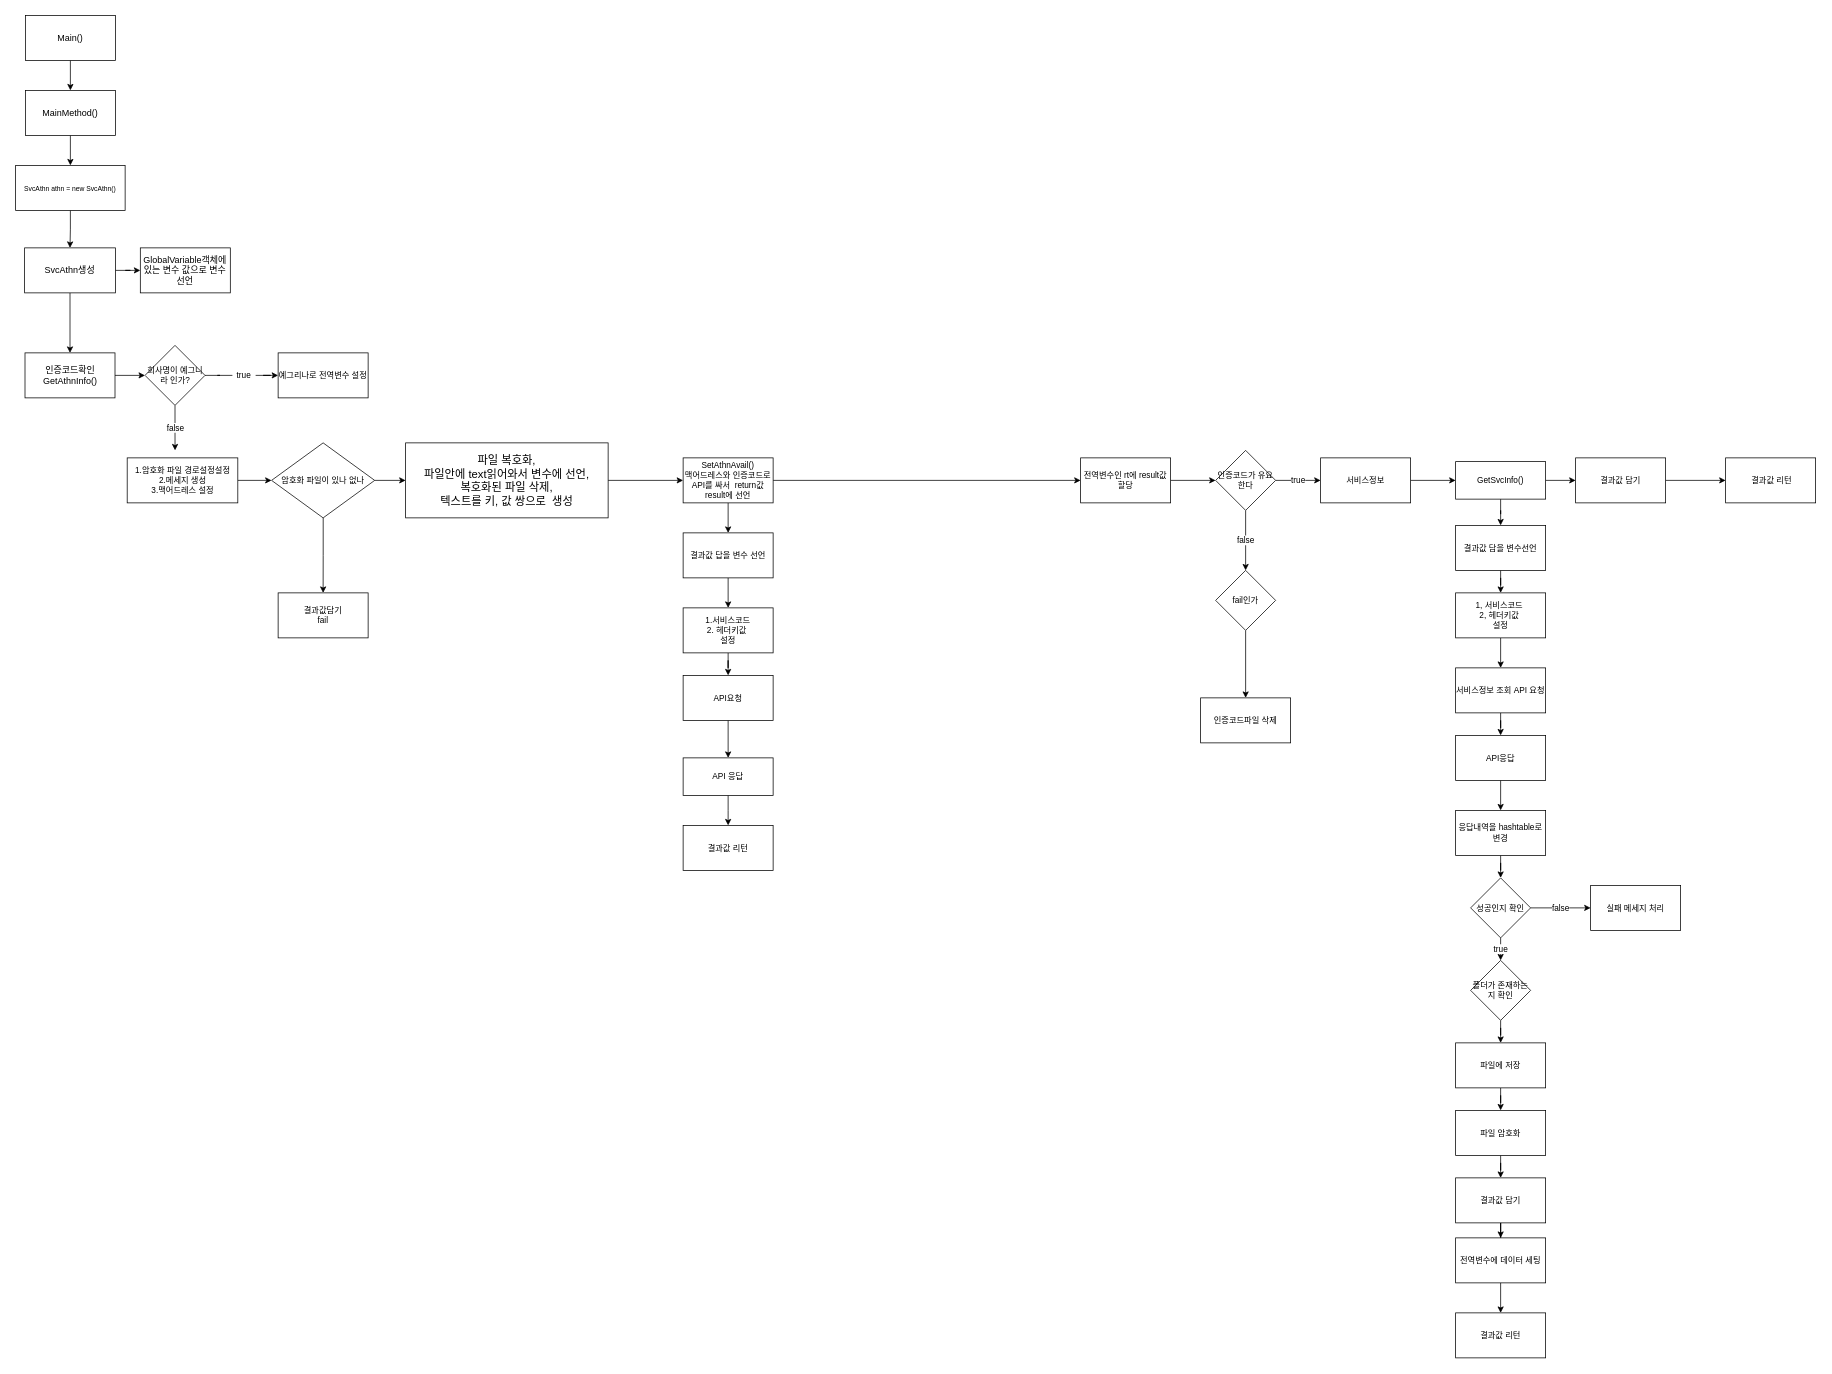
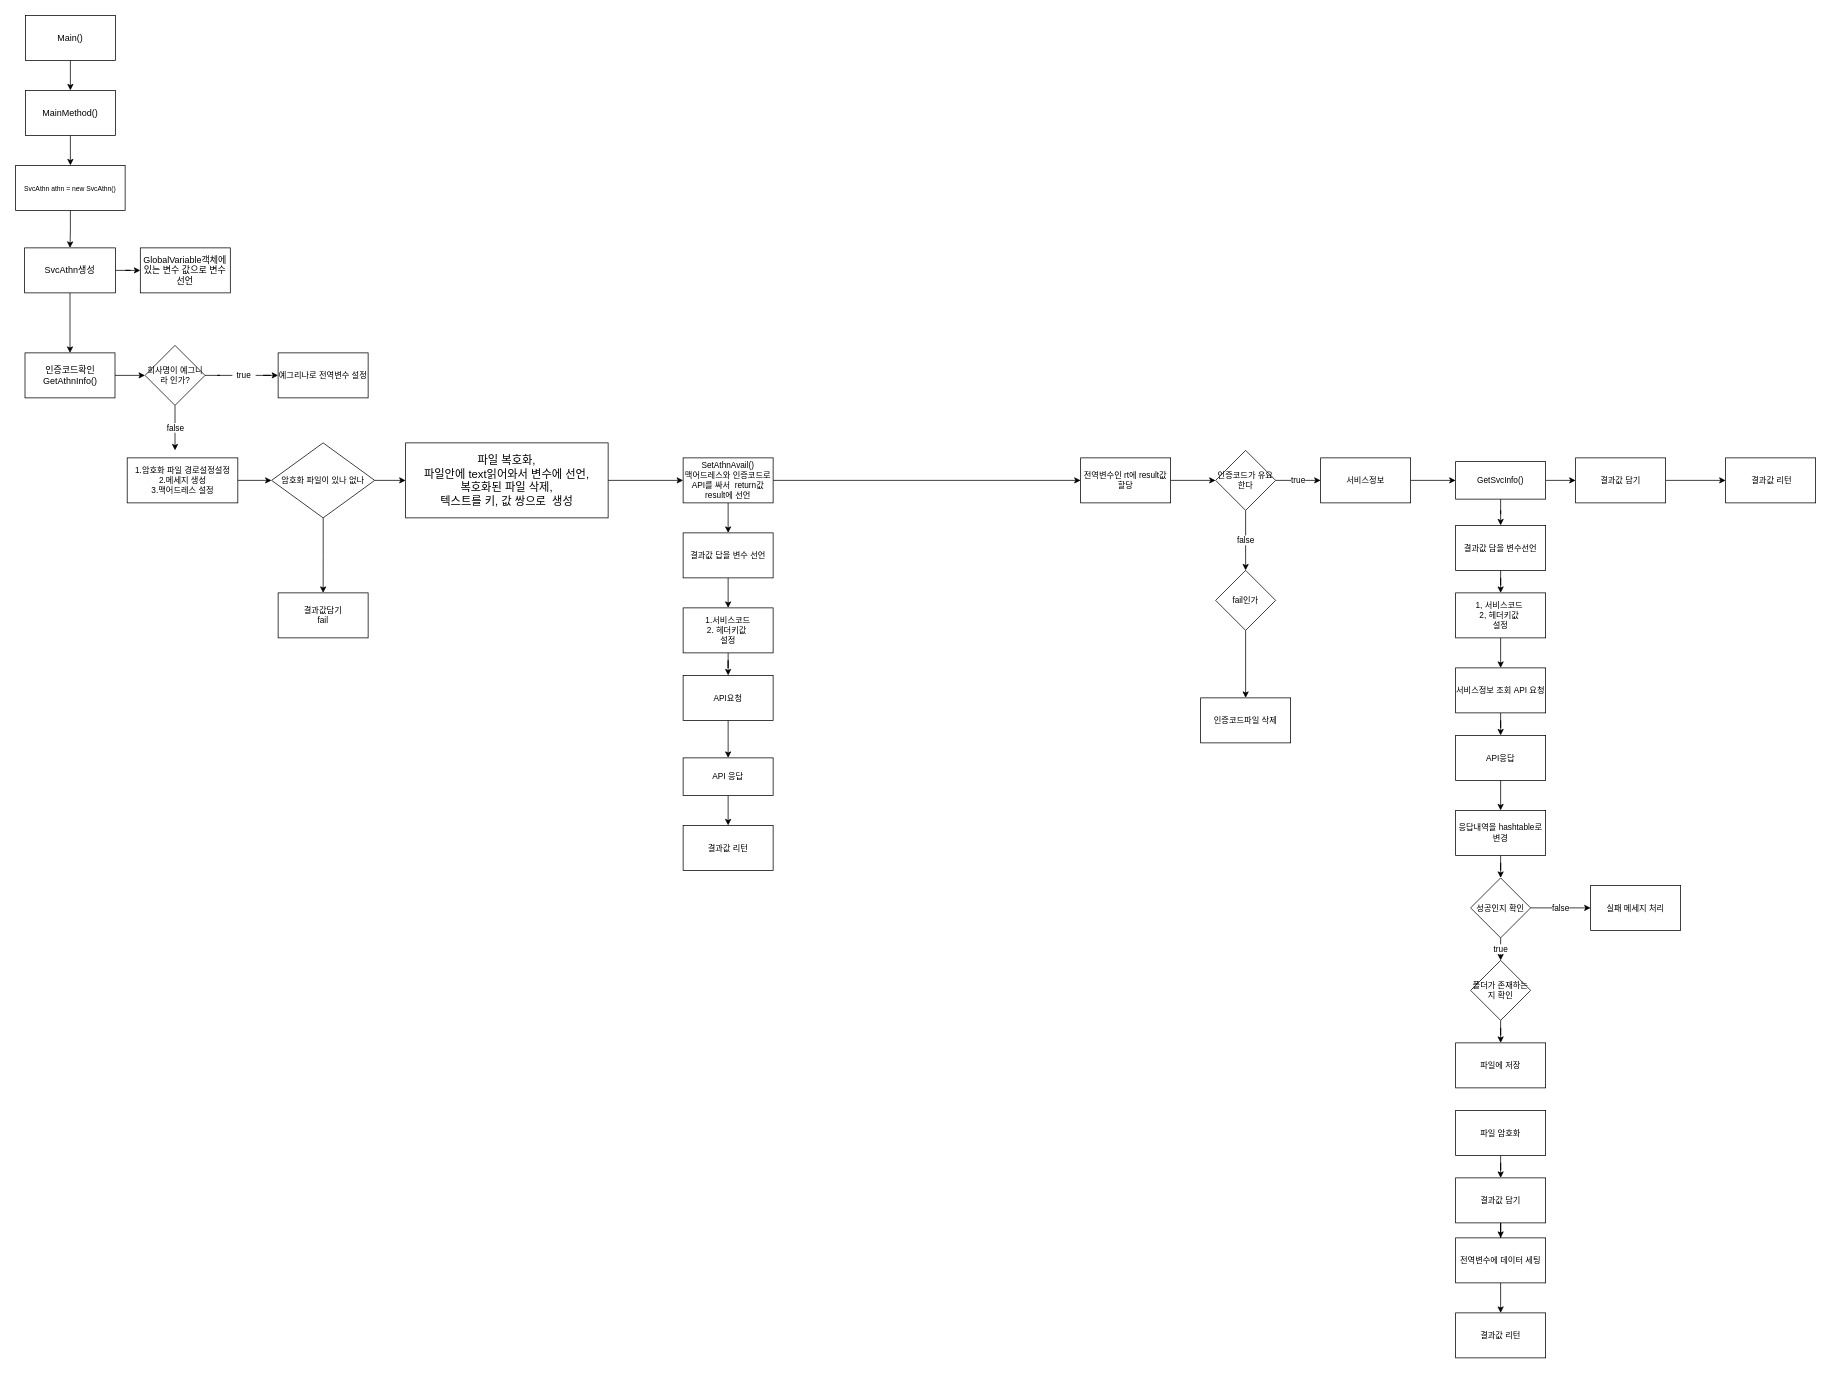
- <mxCell id="63" value="" style="edgeStyle=orthogonalEdgeStyle;rounded=0;orthogonalLoop=1;jettySize=auto;html=1;fontSize=11;" edge="1" parent="1" source="64" target="66"><mxGeometry relative="1" as="geometry" /></mxCell>
